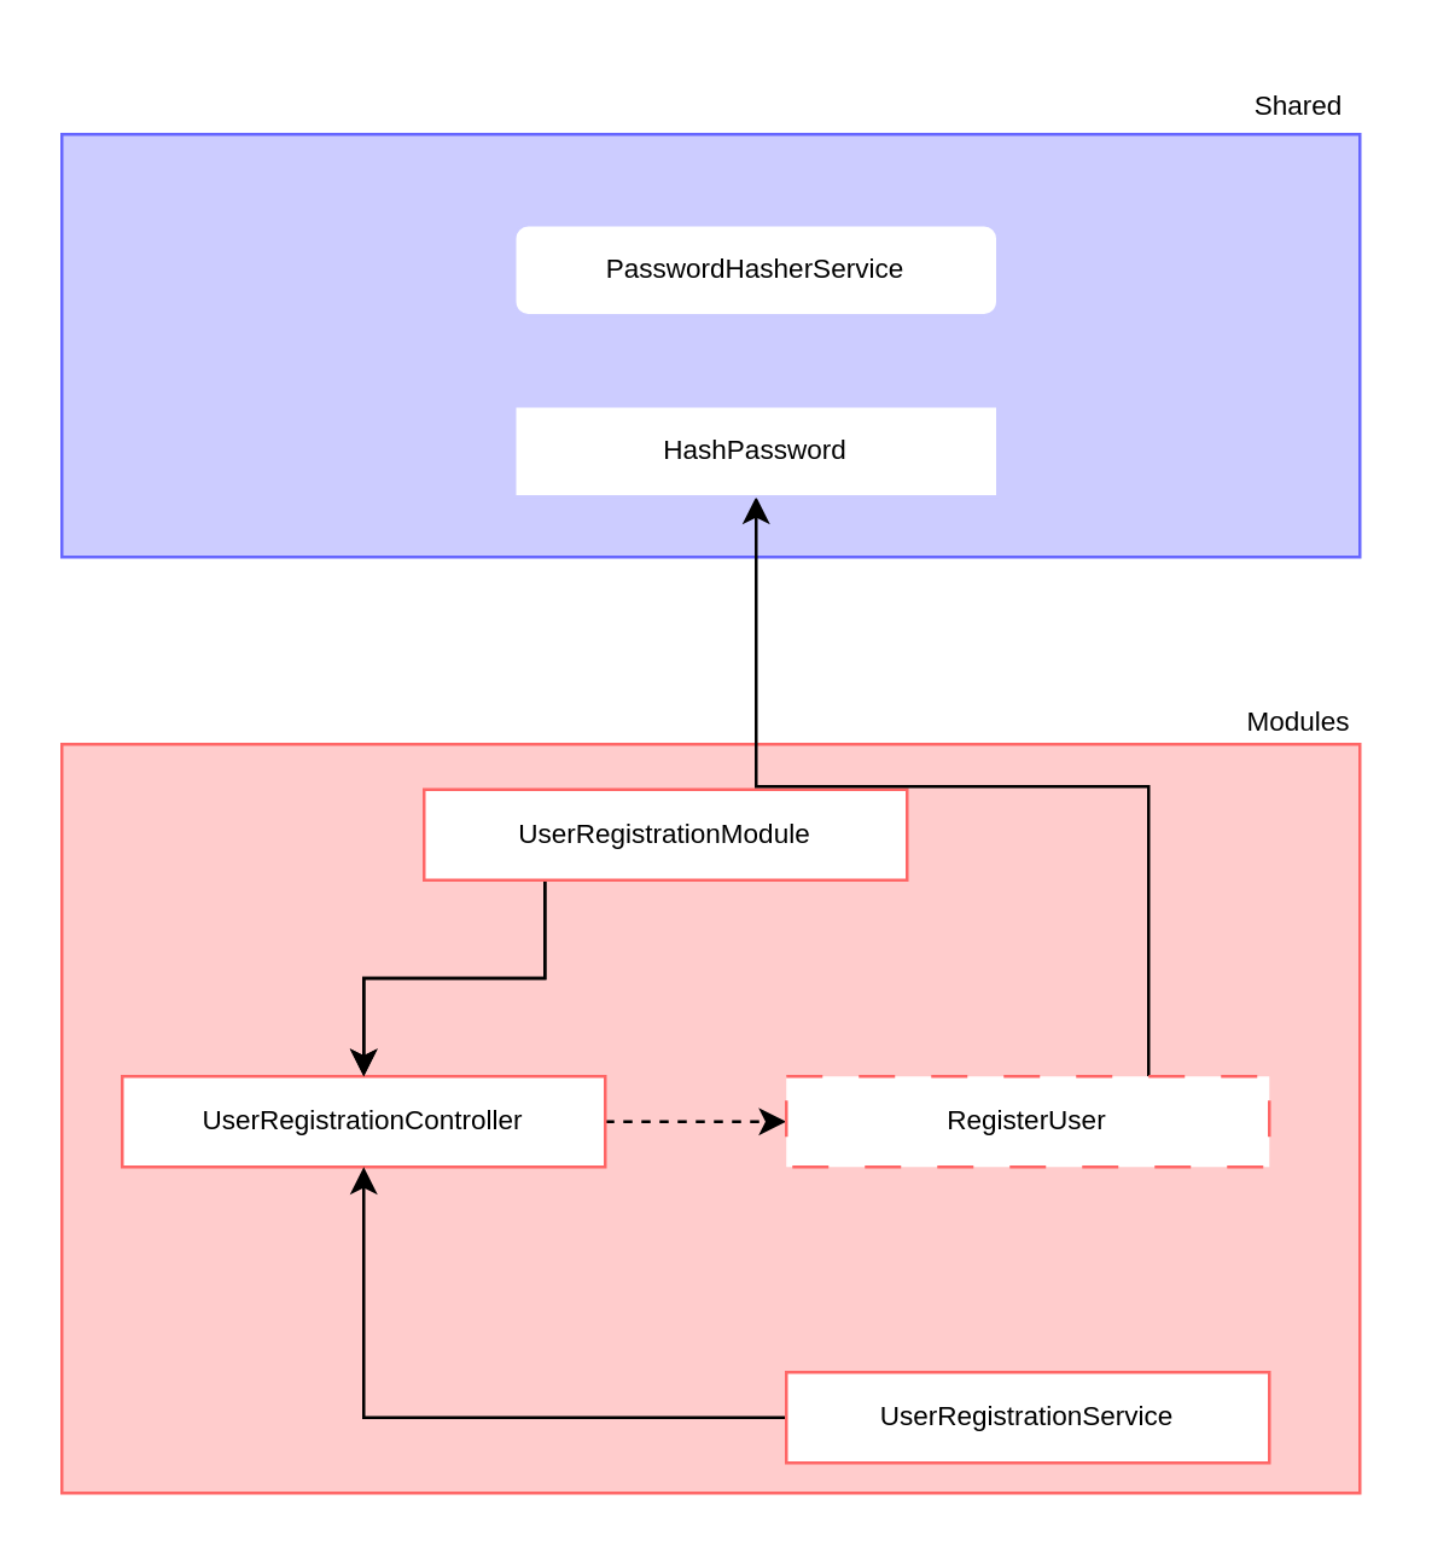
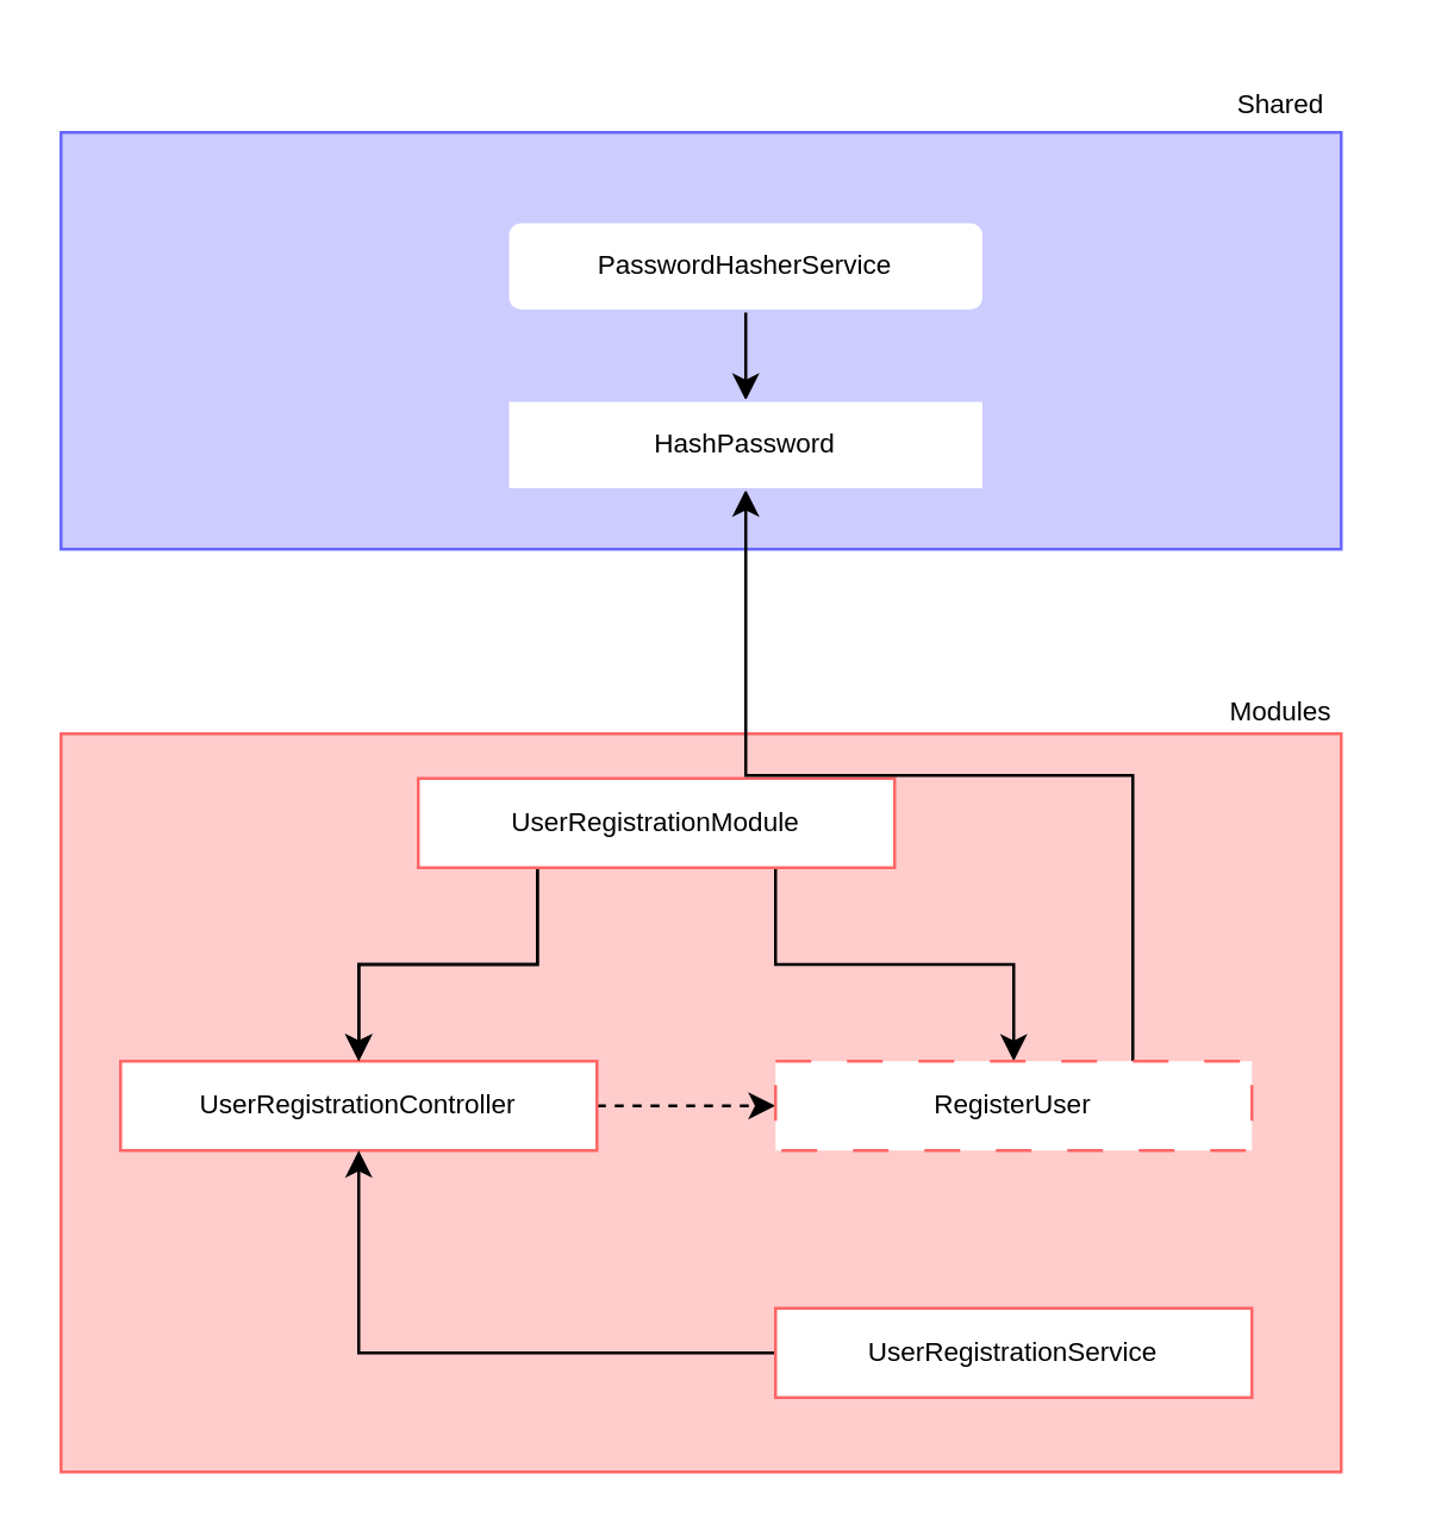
+ <mxCell id="14" style="edgeStyle=orthogonalEdgeStyle;rounded=0;orthogonalLoop=1;jettySize=auto;html=1;exitX=0.5;exitY=1;exitDx=0;exitDy=0;entryX=0.5;entryY=0;entryDx=0;entryDy=0;" edge="1" parent="1" source="15" target="16"><mxGeometry relative="1" as="geometry" /></mxCell>
+ <mxCell id="9" style="edgeStyle=orthogonalEdgeStyle;rounded=0;orthogonalLoop=1;jettySize=auto;html=1;exitX=0.75;exitY=1;exitDx=0;exitDy=0;entryX=0.5;entryY=0;entryDx=0;entryDy=0;" edge="1" parent="1" source="10" target="12"><mxGeometry relative="1" as="geometry" /></mxCell>
- <mxCell id="18" value="UserRegistrationService" style="rounded=0;whiteSpace=wrap;html=1;strokeColor=#FF6666;fontSize=9;" vertex="1" parent="1"><mxGeometry x="260" y="454" width="160" height="30" as="geometry" /></mxCell>
+ <mxCell id="18" value="UserRegistrationService" style="rounded=0;whiteSpace=wrap;html=1;strokeColor=#FF6666;fontSize=9;" vertex="1" parent="1"><mxGeometry x="260" y="439" width="160" height="30" as="geometry" /></mxCell>
